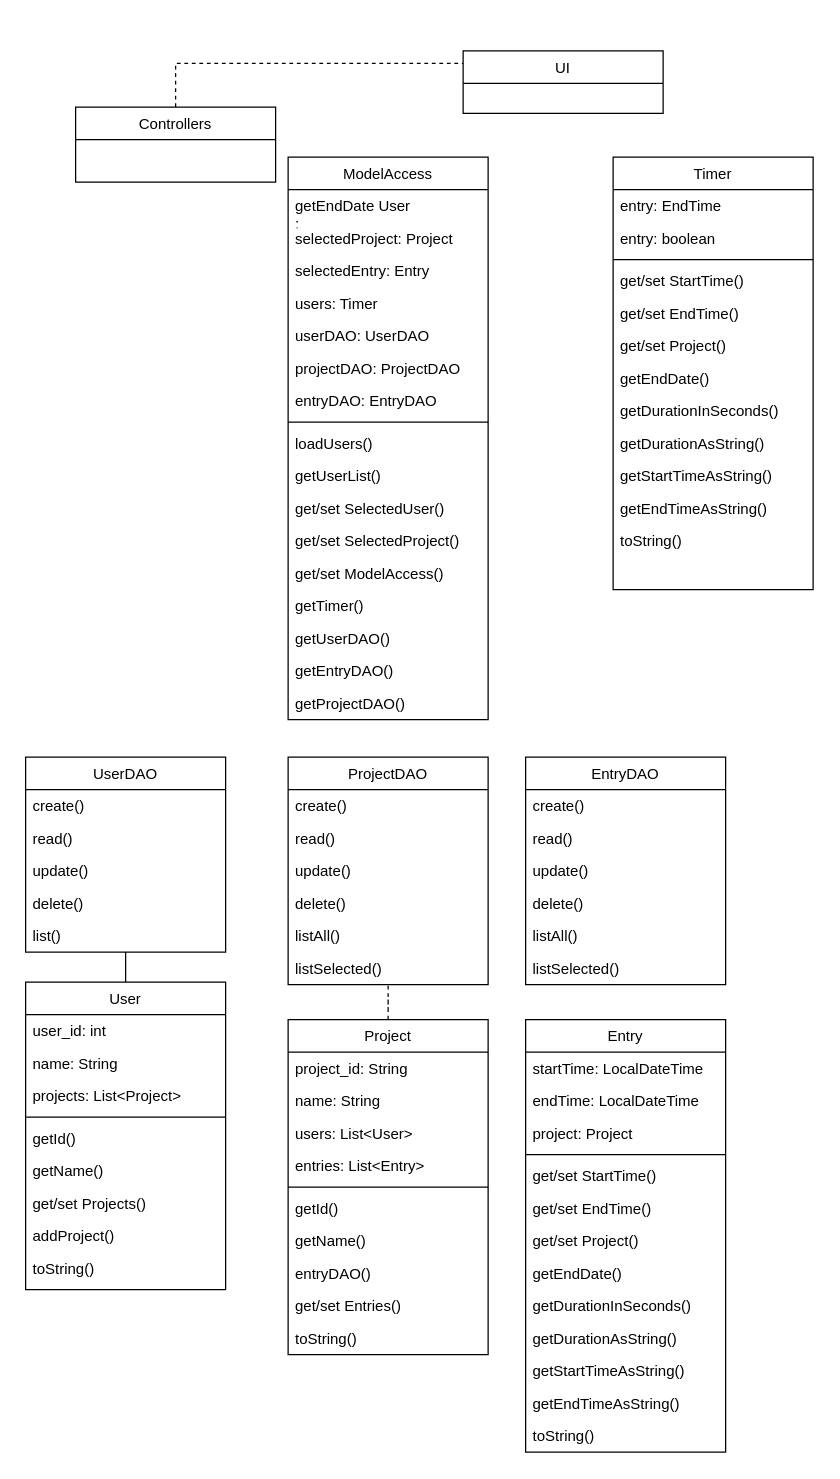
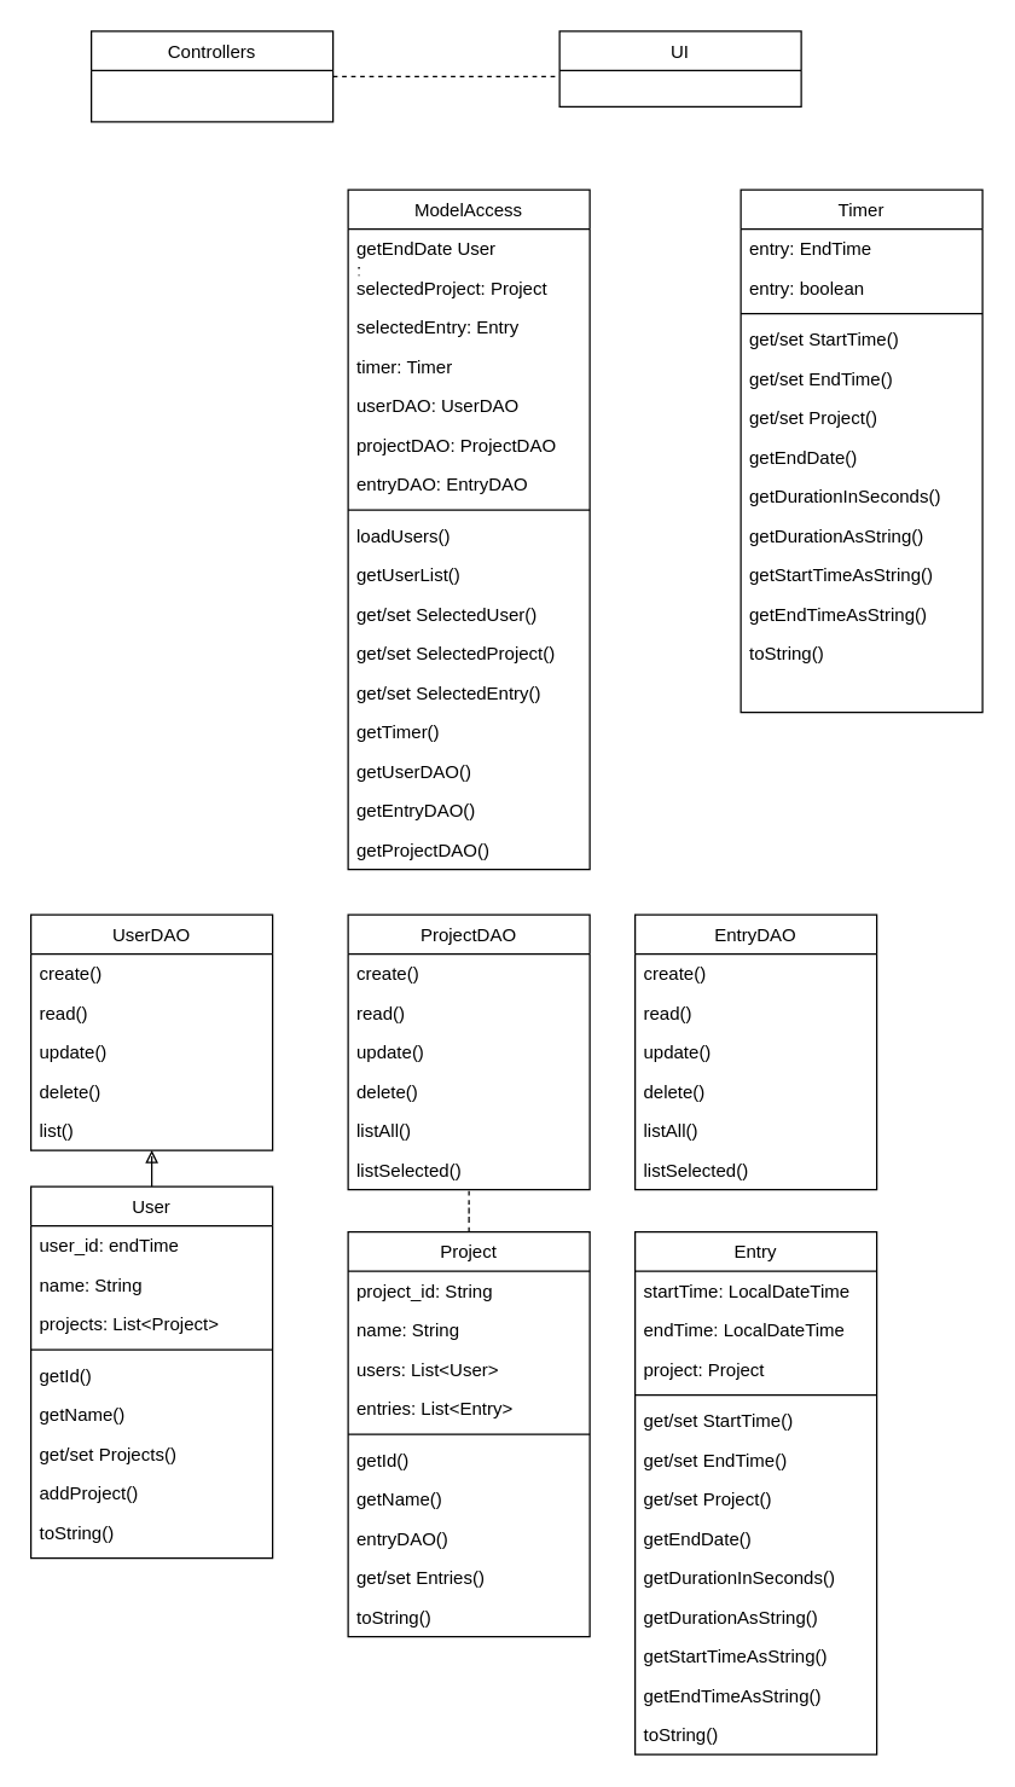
- <mxCell id="26" value="UI" style="swimlane;fontStyle=0;align=center;verticalAlign=top;childLayout=stackLayout;horizontal=1;startSize=26;horizontalStack=0;resizeParent=1;resizeLast=0;collapsible=1;marginBottom=0;rounded=0;shadow=0;strokeWidth=1;" parent="1" vertex="1"><mxGeometry x="370" y="40" width="160" height="50" as="geometry"><mxRectangle x="550" y="140" width="160" height="26" as="alternateBounds" /></mxGeometry></mxCell>
+ <mxCell id="26" value="UI" style="swimlane;fontStyle=0;align=center;verticalAlign=top;childLayout=stackLayout;horizontal=1;startSize=26;horizontalStack=0;resizeParent=1;resizeLast=0;collapsible=1;marginBottom=0;rounded=0;shadow=0;strokeWidth=1;" parent="1" vertex="1"><mxGeometry x="370" y="20" width="160" height="50" as="geometry"><mxRectangle x="550" y="140" width="160" height="26" as="alternateBounds" /></mxGeometry></mxCell>
- <mxCell id="79" value="Controllers" style="swimlane;fontStyle=0;align=center;verticalAlign=top;childLayout=stackLayout;horizontal=1;startSize=26;horizontalStack=0;resizeParent=1;resizeLast=0;collapsible=1;marginBottom=0;rounded=0;shadow=0;strokeWidth=1;" parent="1" vertex="1"><mxGeometry x="60" y="85" width="160" height="60" as="geometry"><mxRectangle x="550" y="140" width="160" height="26" as="alternateBounds" /></mxGeometry></mxCell>
+ <mxCell id="79" value="Controllers" style="swimlane;fontStyle=0;align=center;verticalAlign=top;childLayout=stackLayout;horizontal=1;startSize=26;horizontalStack=0;resizeParent=1;resizeLast=0;collapsible=1;marginBottom=0;rounded=0;shadow=0;strokeWidth=1;" parent="1" vertex="1"><mxGeometry x="60" y="20" width="160" height="60" as="geometry"><mxRectangle x="550" y="140" width="160" height="26" as="alternateBounds" /></mxGeometry></mxCell>
- <mxCell id="6" value="users: Timer" style="text;align=left;verticalAlign=top;spacingLeft=4;spacingRight=4;overflow=hidden;rotatable=0;points=[[0,0.5],[1,0.5]];portConstraint=eastwest;rounded=0;shadow=0;html=0;" parent="2" vertex="1"><mxGeometry y="104" width="160" height="26" as="geometry" /></mxCell>
+ <mxCell id="6" value="timer: Timer" style="text;align=left;verticalAlign=top;spacingLeft=4;spacingRight=4;overflow=hidden;rotatable=0;points=[[0,0.5],[1,0.5]];portConstraint=eastwest;rounded=0;shadow=0;html=0;" parent="2" vertex="1"><mxGeometry y="104" width="160" height="26" as="geometry" /></mxCell>
- <mxCell id="15" value="get/set ModelAccess()" style="text;align=left;verticalAlign=top;spacingLeft=4;spacingRight=4;overflow=hidden;rotatable=0;points=[[0,0.5],[1,0.5]];portConstraint=eastwest;rounded=0;shadow=0;html=0;" parent="2" vertex="1"><mxGeometry y="320" width="160" height="26" as="geometry" /></mxCell>
+ <mxCell id="15" value="get/set SelectedEntry()" style="text;align=left;verticalAlign=top;spacingLeft=4;spacingRight=4;overflow=hidden;rotatable=0;points=[[0,0.5],[1,0.5]];portConstraint=eastwest;rounded=0;shadow=0;html=0;" parent="2" vertex="1"><mxGeometry y="320" width="160" height="26" as="geometry" /></mxCell>
- <mxCell id="27" style="edgeStyle=orthogonalEdgeStyle;rounded=0;orthogonalLoop=1;jettySize=auto;html=1;endArrow=none;endFill=0;" parent="1" source="28" target="20" edge="1"><mxGeometry relative="1" as="geometry"><mxPoint x="100" y="749" as="targetPoint" /></mxGeometry></mxCell>
+ <mxCell id="27" style="edgeStyle=orthogonalEdgeStyle;rounded=0;orthogonalLoop=1;jettySize=auto;html=1;endArrow=block;endFill=0;" parent="1" source="28" target="20" edge="1"><mxGeometry relative="1" as="geometry"><mxPoint x="100" y="749" as="targetPoint" /></mxGeometry></mxCell>
- <mxCell id="29" value="user_id: int" style="text;align=left;verticalAlign=top;spacingLeft=4;spacingRight=4;overflow=hidden;rotatable=0;points=[[0,0.5],[1,0.5]];portConstraint=eastwest;" parent="28" vertex="1"><mxGeometry y="26" width="160" height="26" as="geometry" /></mxCell>
+ <mxCell id="29" value="user_id: endTime" style="text;align=left;verticalAlign=top;spacingLeft=4;spacingRight=4;overflow=hidden;rotatable=0;points=[[0,0.5],[1,0.5]];portConstraint=eastwest;" parent="28" vertex="1"><mxGeometry y="26" width="160" height="26" as="geometry" /></mxCell>
